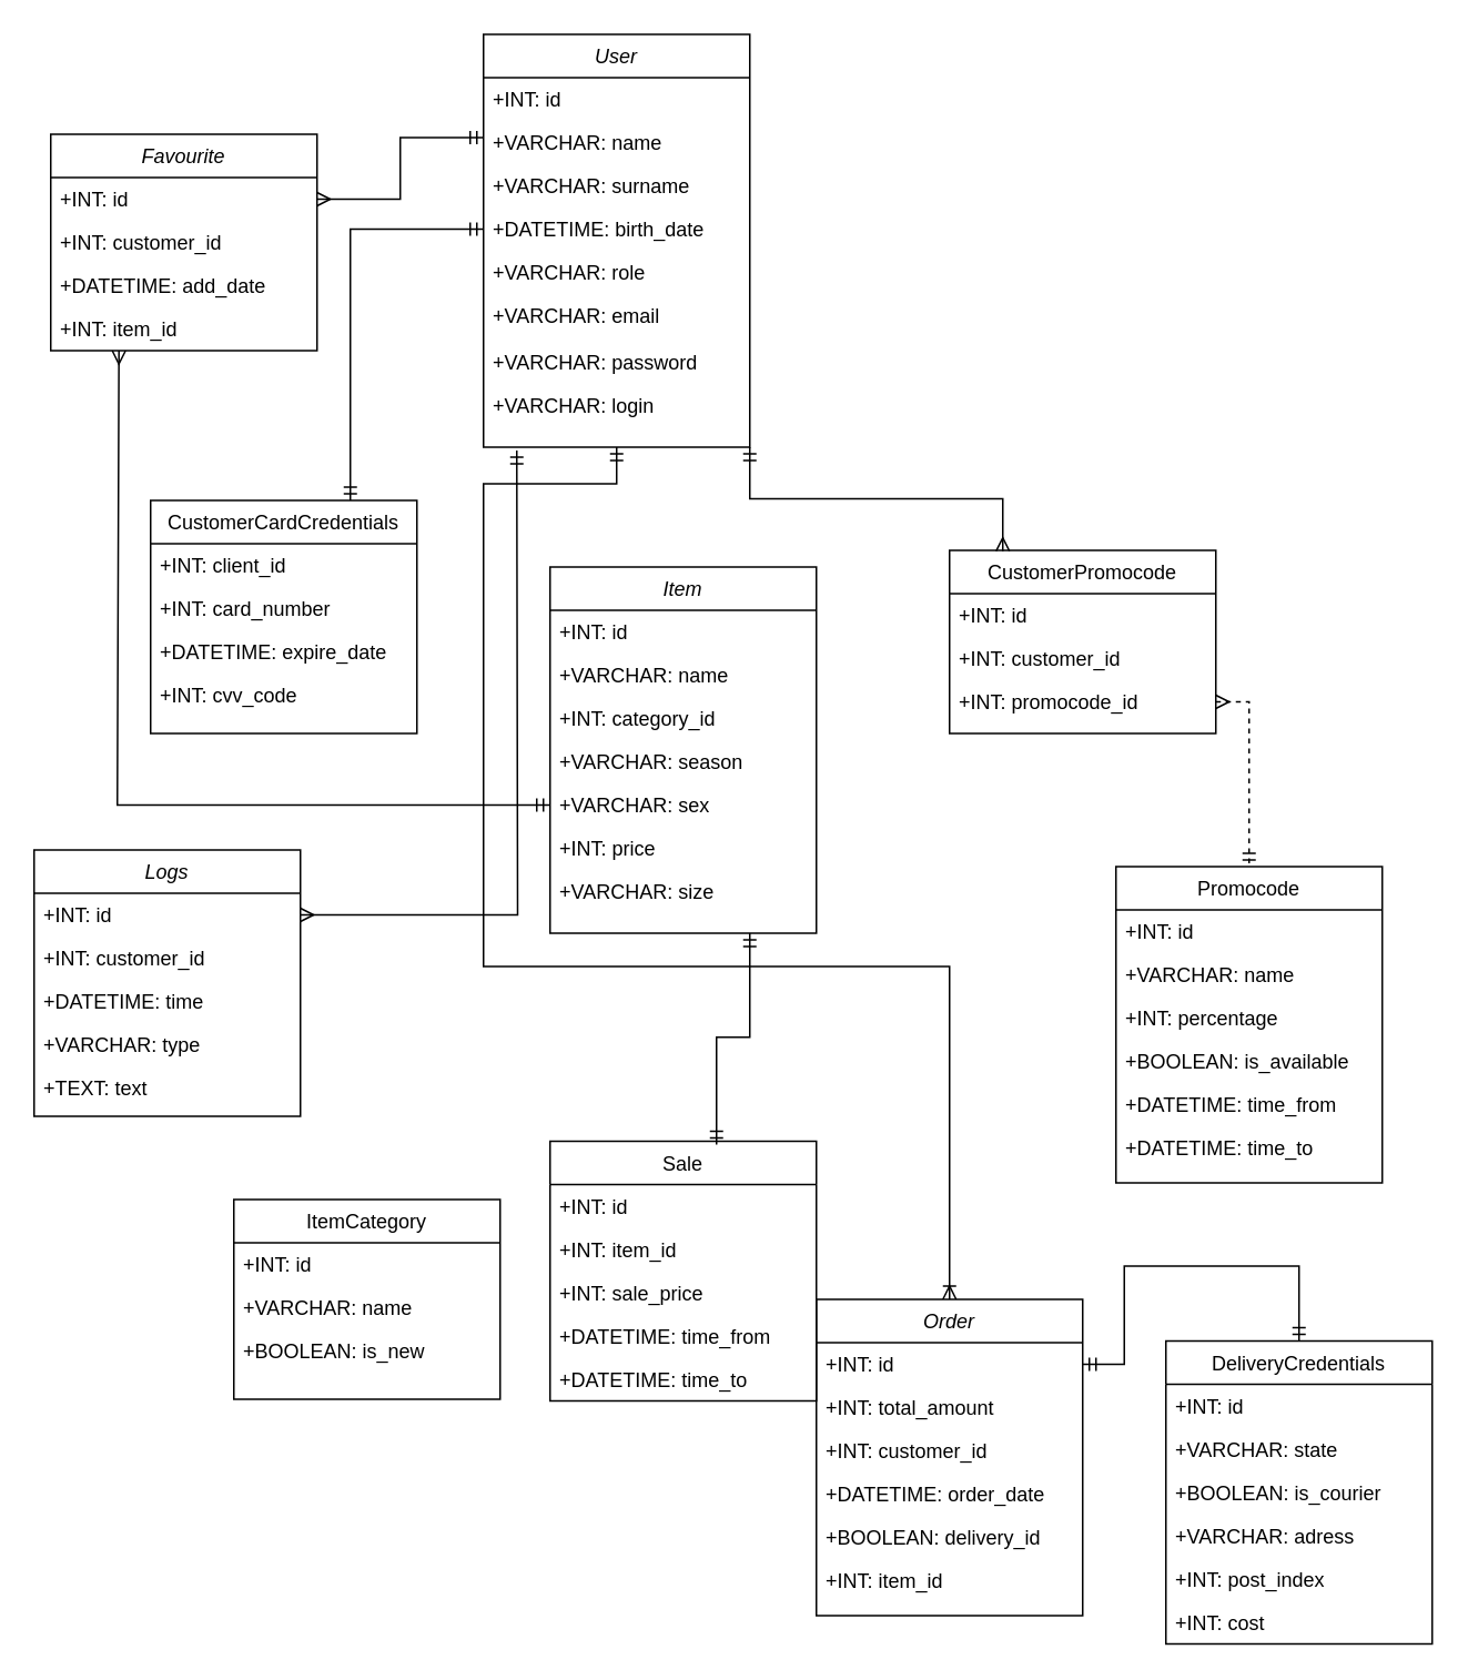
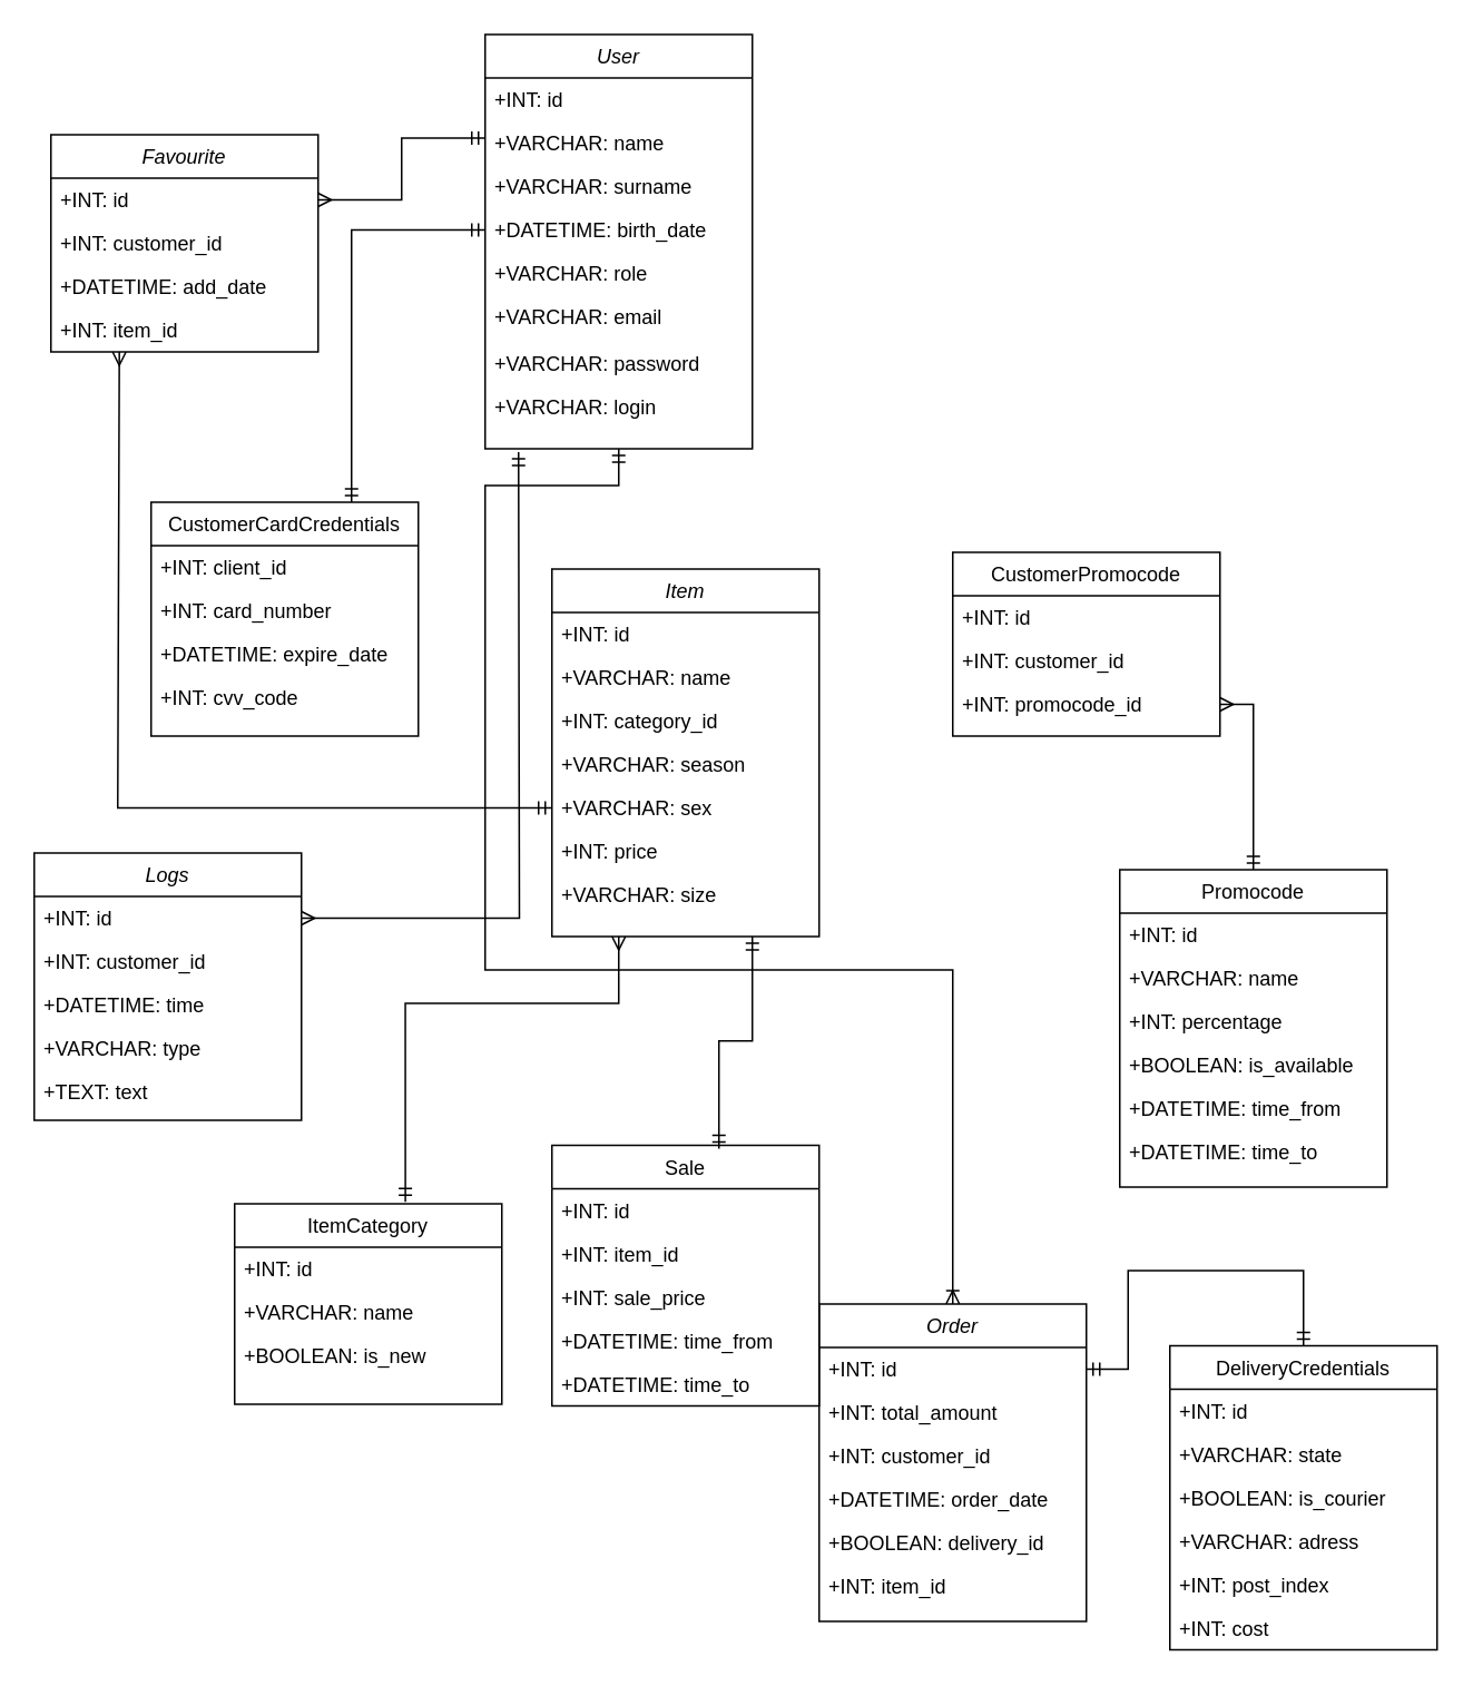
- <mxCell id="64" style="edgeStyle=orthogonalEdgeStyle;rounded=0;orthogonalLoop=1;jettySize=auto;html=1;exitX=1;exitY=1;exitDx=0;exitDy=0;entryX=0.2;entryY=0.004;entryDx=0;entryDy=0;entryPerimeter=0;startArrow=ERmandOne;startFill=0;endArrow=ERmany;endFill=0;" parent="1" source="4" target="52" edge="1"><mxGeometry relative="1" as="geometry" /></mxCell>
- <mxCell id="65" style="edgeStyle=orthogonalEdgeStyle;rounded=0;orthogonalLoop=1;jettySize=auto;html=1;exitX=1;exitY=0.5;exitDx=0;exitDy=0;entryX=0.5;entryY=0;entryDx=0;entryDy=0;startArrow=ERmany;startFill=0;endArrow=ERmandOne;endFill=0;dashed=1;" parent="1" source="55" target="38" edge="1"><mxGeometry relative="1" as="geometry" /></mxCell>
+ <mxCell id="65" style="edgeStyle=orthogonalEdgeStyle;rounded=0;orthogonalLoop=1;jettySize=auto;html=1;exitX=1;exitY=0.5;exitDx=0;exitDy=0;entryX=0.5;entryY=0;entryDx=0;entryDy=0;startArrow=ERmany;startFill=0;endArrow=ERmandOne;endFill=0;" parent="1" source="55" target="38" edge="1"><mxGeometry relative="1" as="geometry" /></mxCell>
+ <mxCell id="63" style="edgeStyle=orthogonalEdgeStyle;rounded=0;orthogonalLoop=1;jettySize=auto;html=1;exitX=0.25;exitY=1;exitDx=0;exitDy=0;entryX=0.639;entryY=-0.01;entryDx=0;entryDy=0;entryPerimeter=0;startArrow=ERmany;startFill=0;endArrow=ERmandOne;endFill=0;" parent="1" source="19" target="34" edge="1"><mxGeometry relative="1" as="geometry"><Array as="points"><mxPoint x="370" y="600" /><mxPoint x="242" y="600" /></Array></mxGeometry></mxCell>
